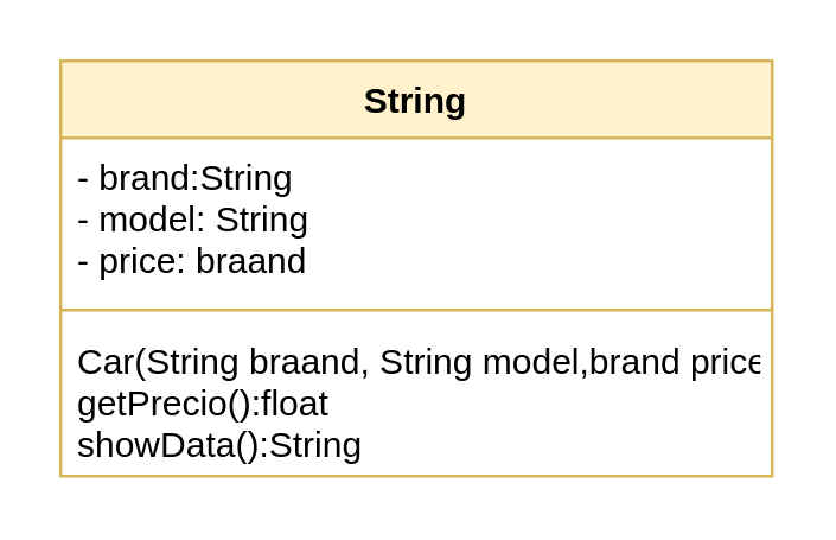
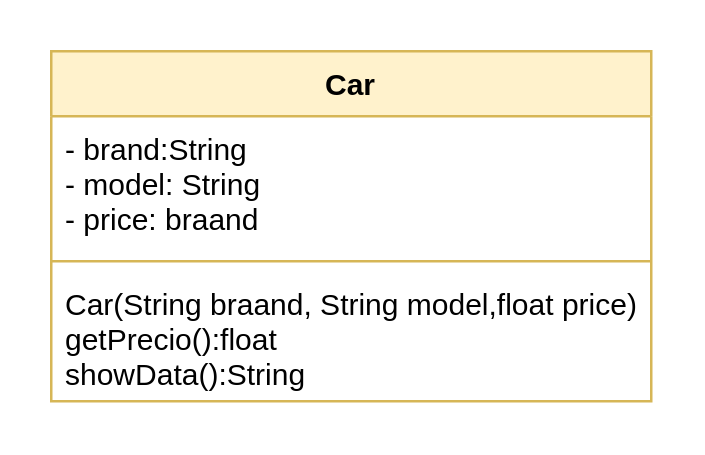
- <mxCell id="2" value="String" style="swimlane;fontStyle=1;align=center;verticalAlign=top;childLayout=stackLayout;horizontal=1;startSize=26;horizontalStack=0;resizeParent=1;resizeParentMax=0;resizeLast=0;collapsible=1;marginBottom=0;fillColor=#fff2cc;strokeColor=#d6b656;" parent="1" vertex="1"><mxGeometry x="20" y="20" width="240" height="140" as="geometry" /></mxCell>
+ <mxCell id="2" value="Car" style="swimlane;fontStyle=1;align=center;verticalAlign=top;childLayout=stackLayout;horizontal=1;startSize=26;horizontalStack=0;resizeParent=1;resizeParentMax=0;resizeLast=0;collapsible=1;marginBottom=0;fillColor=#fff2cc;strokeColor=#d6b656;" parent="1" vertex="1"><mxGeometry x="20" y="20" width="240" height="140" as="geometry" /></mxCell>
- <mxCell id="5" value="Car(String braand, String model,brand price)&#10;getPrecio():float&#10;showData():String" style="text;strokeColor=none;fillColor=none;align=left;verticalAlign=top;spacingLeft=4;spacingRight=4;overflow=hidden;rotatable=0;points=[[0,0.5],[1,0.5]];portConstraint=eastwest;" parent="2" vertex="1"><mxGeometry y="88" width="240" height="52" as="geometry" /></mxCell>
+ <mxCell id="5" value="Car(String braand, String model,float price)&#10;getPrecio():float&#10;showData():String" style="text;strokeColor=none;fillColor=none;align=left;verticalAlign=top;spacingLeft=4;spacingRight=4;overflow=hidden;rotatable=0;points=[[0,0.5],[1,0.5]];portConstraint=eastwest;" parent="2" vertex="1"><mxGeometry y="88" width="240" height="52" as="geometry" /></mxCell>
